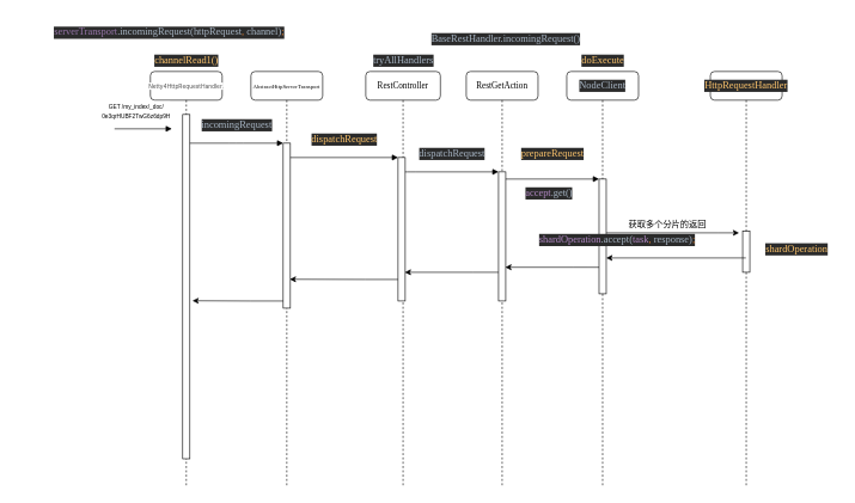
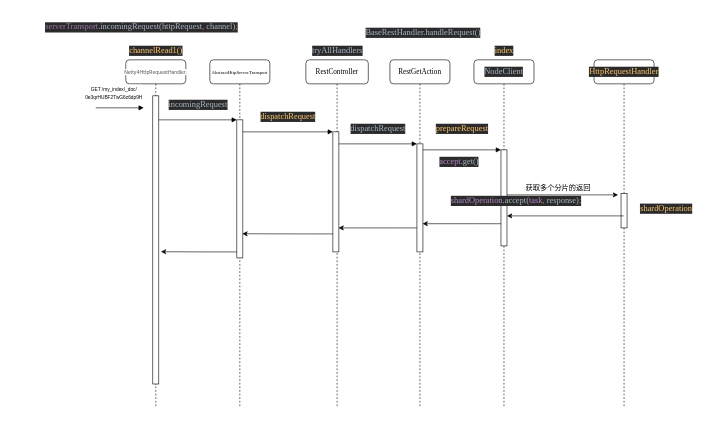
- <mxCell id="24" value="&lt;pre style=&quot;background-color: #2b2b2b ; color: #a9b7c6 ; font-family: &amp;#34;consolas&amp;#34; ; font-size: 10.5pt&quot;&gt;BaseRestHandler.incomingRequest()&lt;/pre&gt;" style="text;html=1;align=center;verticalAlign=middle;resizable=0;points=[];autosize=1;" parent="1" vertex="1"><mxGeometry x="579" y="29" width="250" height="50" as="geometry" /></mxCell>
+ <mxCell id="24" value="&lt;pre style=&quot;background-color: #2b2b2b ; color: #a9b7c6 ; font-family: &amp;#34;consolas&amp;#34; ; font-size: 10.5pt&quot;&gt;BaseRestHandler.handleRequest()&lt;/pre&gt;" style="text;html=1;align=center;verticalAlign=middle;resizable=0;points=[];autosize=1;" parent="1" vertex="1"><mxGeometry x="579" y="29" width="250" height="50" as="geometry" /></mxCell>
- <mxCell id="25" value="&lt;pre style=&quot;background-color: #2b2b2b ; color: #a9b7c6 ; font-family: &amp;#34;consolas&amp;#34; ; font-size: 10.5pt&quot;&gt;&lt;span style=&quot;color: #ffc66d&quot;&gt;doExecute&lt;/span&gt;&lt;/pre&gt;" style="text;html=1;align=center;verticalAlign=middle;resizable=0;points=[];autosize=1;" parent="1" vertex="1"><mxGeometry x="799" y="59" width="80" height="50" as="geometry" /></mxCell>
+ <mxCell id="25" value="&lt;pre style=&quot;background-color: #2b2b2b ; color: #a9b7c6 ; font-family: &amp;#34;consolas&amp;#34; ; font-size: 10.5pt&quot;&gt;&lt;span style=&quot;color: #ffc66d&quot;&gt;index&lt;/span&gt;&lt;/pre&gt;" style="text;html=1;align=center;verticalAlign=middle;resizable=0;points=[];autosize=1;" parent="1" vertex="1"><mxGeometry x="799" y="59" width="80" height="50" as="geometry" /></mxCell>
